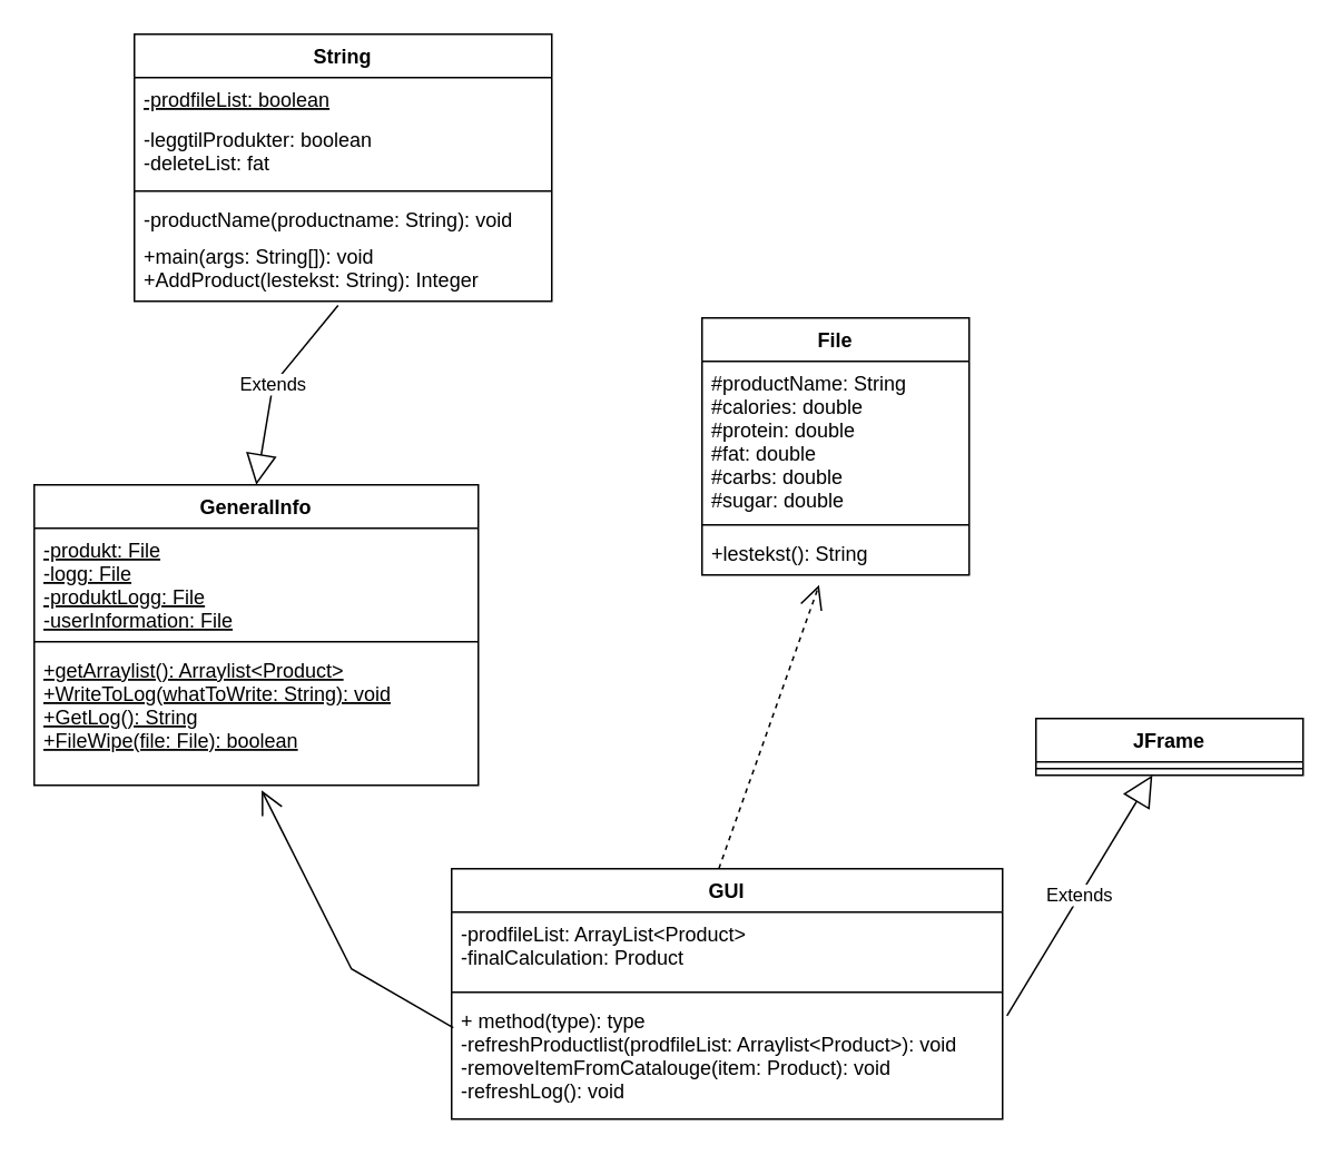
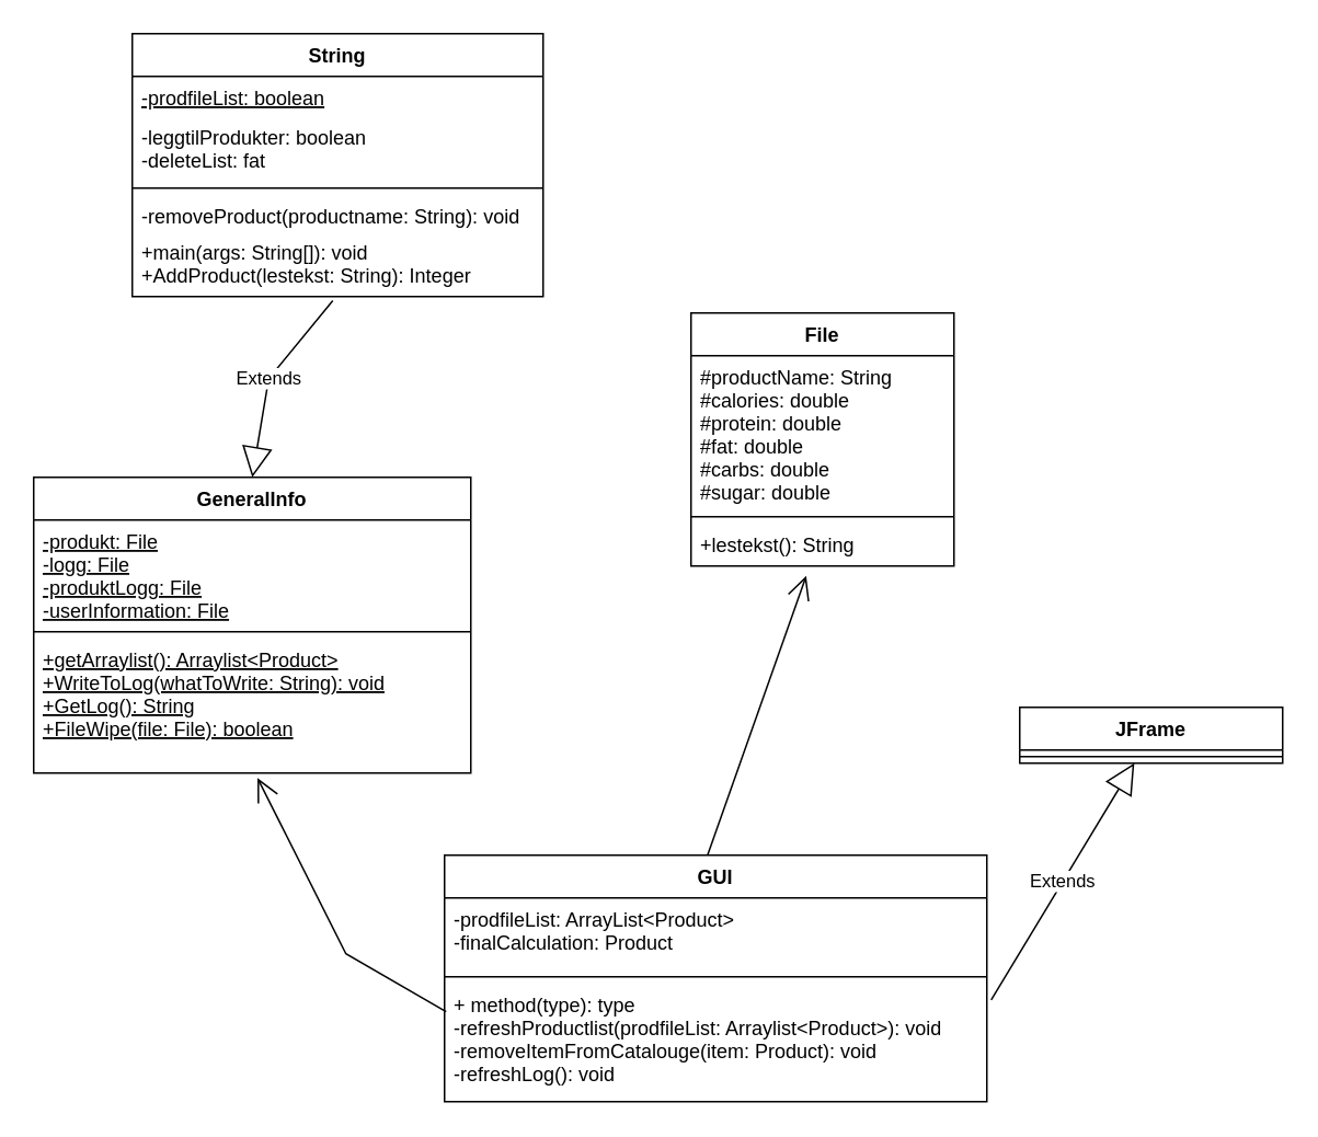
- <mxCell id="6" value="-productName(productname: String): void" style="text;strokeColor=none;fillColor=none;align=left;verticalAlign=top;spacingLeft=4;spacingRight=4;overflow=hidden;rotatable=0;points=[[0,0.5],[1,0.5]];portConstraint=eastwest;" vertex="1" parent="2"><mxGeometry y="98" width="250" height="22" as="geometry" /></mxCell>
+ <mxCell id="6" value="-removeProduct(productname: String): void" style="text;strokeColor=none;fillColor=none;align=left;verticalAlign=top;spacingLeft=4;spacingRight=4;overflow=hidden;rotatable=0;points=[[0,0.5],[1,0.5]];portConstraint=eastwest;" vertex="1" parent="2"><mxGeometry y="98" width="250" height="22" as="geometry" /></mxCell>
- <mxCell id="25" value="" style="endArrow=open;endFill=1;endSize=12;html=1;rounded=0;exitX=0.485;exitY=0;exitDx=0;exitDy=0;exitPerimeter=0;entryX=0.438;entryY=1.231;entryDx=0;entryDy=0;entryPerimeter=0;dashed=1;" edge="1" parent="1" source="16" target="15"><mxGeometry width="160" relative="1" as="geometry"><mxPoint x="260" y="400" as="sourcePoint" /><mxPoint x="420" y="400" as="targetPoint" /></mxGeometry></mxCell>
+ <mxCell id="25" value="" style="endArrow=open;endFill=1;endSize=12;html=1;rounded=0;exitX=0.485;exitY=0;exitDx=0;exitDy=0;exitPerimeter=0;entryX=0.438;entryY=1.231;entryDx=0;entryDy=0;entryPerimeter=0;" edge="1" parent="1" source="16" target="15"><mxGeometry width="160" relative="1" as="geometry"><mxPoint x="260" y="400" as="sourcePoint" /><mxPoint x="420" y="400" as="targetPoint" /></mxGeometry></mxCell>
